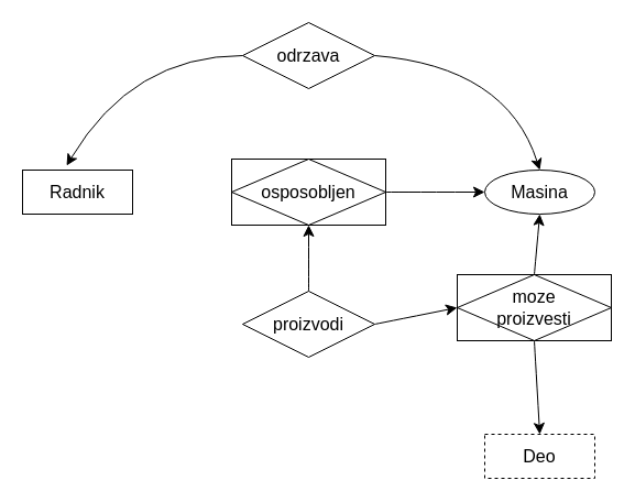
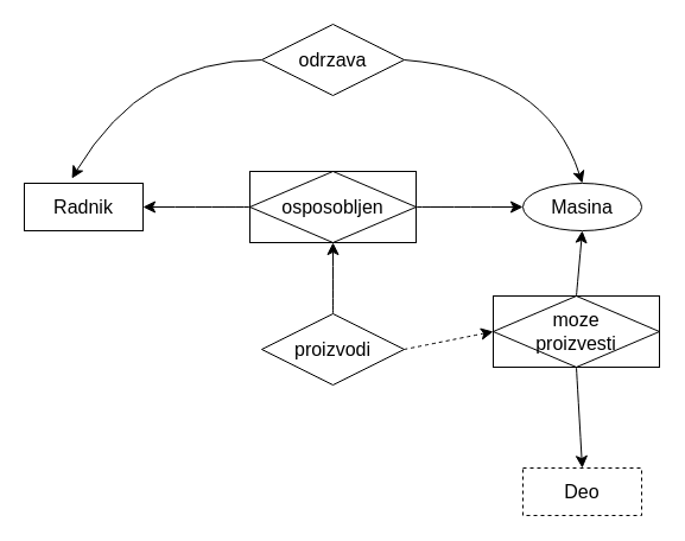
+ <mxCell id="8" style="edgeStyle=none;curved=1;rounded=0;orthogonalLoop=1;jettySize=auto;html=1;exitX=0;exitY=0.5;exitDx=0;exitDy=0;entryX=1;entryY=0.5;entryDx=0;entryDy=0;fontSize=12;startSize=8;endSize=8;" edge="1" parent="1" source="10" target="2"><mxGeometry relative="1" as="geometry" /></mxCell>
- <mxCell id="6" style="edgeStyle=none;curved=1;rounded=0;orthogonalLoop=1;jettySize=auto;html=1;exitX=1;exitY=0.5;exitDx=0;exitDy=0;entryX=0;entryY=0.5;entryDx=0;entryDy=0;fontSize=12;startSize=8;endSize=8;" edge="1" parent="1" source="7" target="13"><mxGeometry relative="1" as="geometry" /></mxCell>
+ <mxCell id="6" style="edgeStyle=none;curved=1;rounded=0;orthogonalLoop=1;jettySize=auto;html=1;exitX=1;exitY=0.5;exitDx=0;exitDy=0;entryX=0;entryY=0.5;entryDx=0;entryDy=0;fontSize=12;startSize=8;endSize=8;dashed=1;" edge="1" parent="1" source="7" target="13"><mxGeometry relative="1" as="geometry" /></mxCell>
